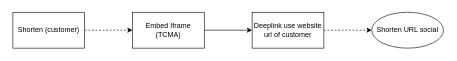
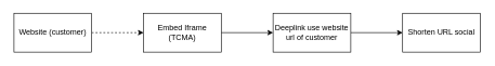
- <mxCell id="3" value="Shorten (customer)" style="rounded=0;whiteSpace=wrap;html=1;" vertex="1" parent="1"><mxGeometry x="20" y="20" width="120" height="60" as="geometry" /></mxCell>
+ <mxCell id="3" value="Website (customer)" style="rounded=0;whiteSpace=wrap;html=1;" vertex="1" parent="1"><mxGeometry x="20" y="20" width="120" height="60" as="geometry" /></mxCell>
- <mxCell id="6" value="" style="edgeStyle=orthogonalEdgeStyle;rounded=0;orthogonalLoop=1;jettySize=auto;html=1;dashed=1;" edge="1" parent="1" source="7" target="8"><mxGeometry relative="1" as="geometry" /></mxCell>
+ <mxCell id="6" value="" style="edgeStyle=orthogonalEdgeStyle;rounded=0;orthogonalLoop=1;jettySize=auto;html=1;" edge="1" parent="1" source="7" target="8"><mxGeometry relative="1" as="geometry" /></mxCell>
- <mxCell id="8" value="Shorten URL social" style="ellipse;whiteSpace=wrap;html=1;" vertex="1" parent="1"><mxGeometry x="620" y="20" width="120" height="60" as="geometry" /></mxCell>
+ <mxCell id="8" value="Shorten URL social" style="whiteSpace=wrap;html=1;rounded=0;" vertex="1" parent="1"><mxGeometry x="620" y="20" width="120" height="60" as="geometry" /></mxCell>
